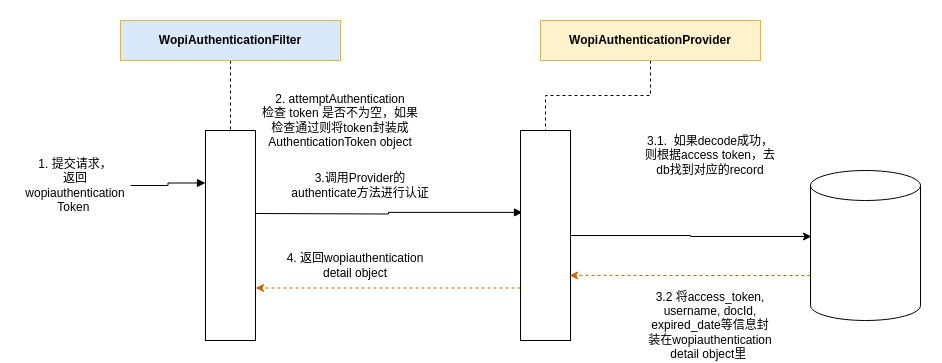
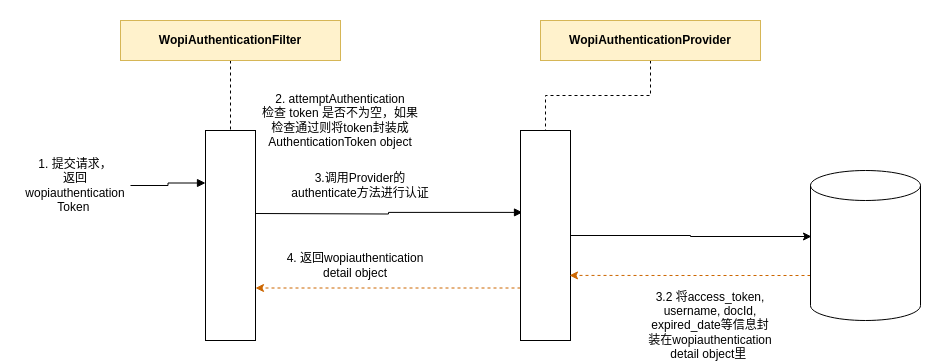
- <mxCell id="3" value="&lt;b&gt;WopiAuthenticationFilter&lt;/b&gt;" style="rounded=0;whiteSpace=wrap;html=1;fillColor=#dae8fc;strokeColor=#d6b656;" vertex="1" parent="1"><mxGeometry x="120" y="20" width="220" height="40" as="geometry" /></mxCell>
+ <mxCell id="3" value="&lt;b&gt;WopiAuthenticationFilter&lt;/b&gt;" style="rounded=0;whiteSpace=wrap;html=1;fillColor=#fff2cc;strokeColor=#d6b656;" vertex="1" parent="1"><mxGeometry x="120" y="20" width="220" height="40" as="geometry" /></mxCell>
- <mxCell id="15" value="3.1.&amp;nbsp; 如果decode成功，则根据access&amp;nbsp;token，去db找到对应的record" style="text;html=1;strokeColor=none;fillColor=none;align=center;verticalAlign=middle;whiteSpace=wrap;rounded=0;" vertex="1" parent="1"><mxGeometry x="640" y="140" width="140" height="30" as="geometry" /></mxCell>
